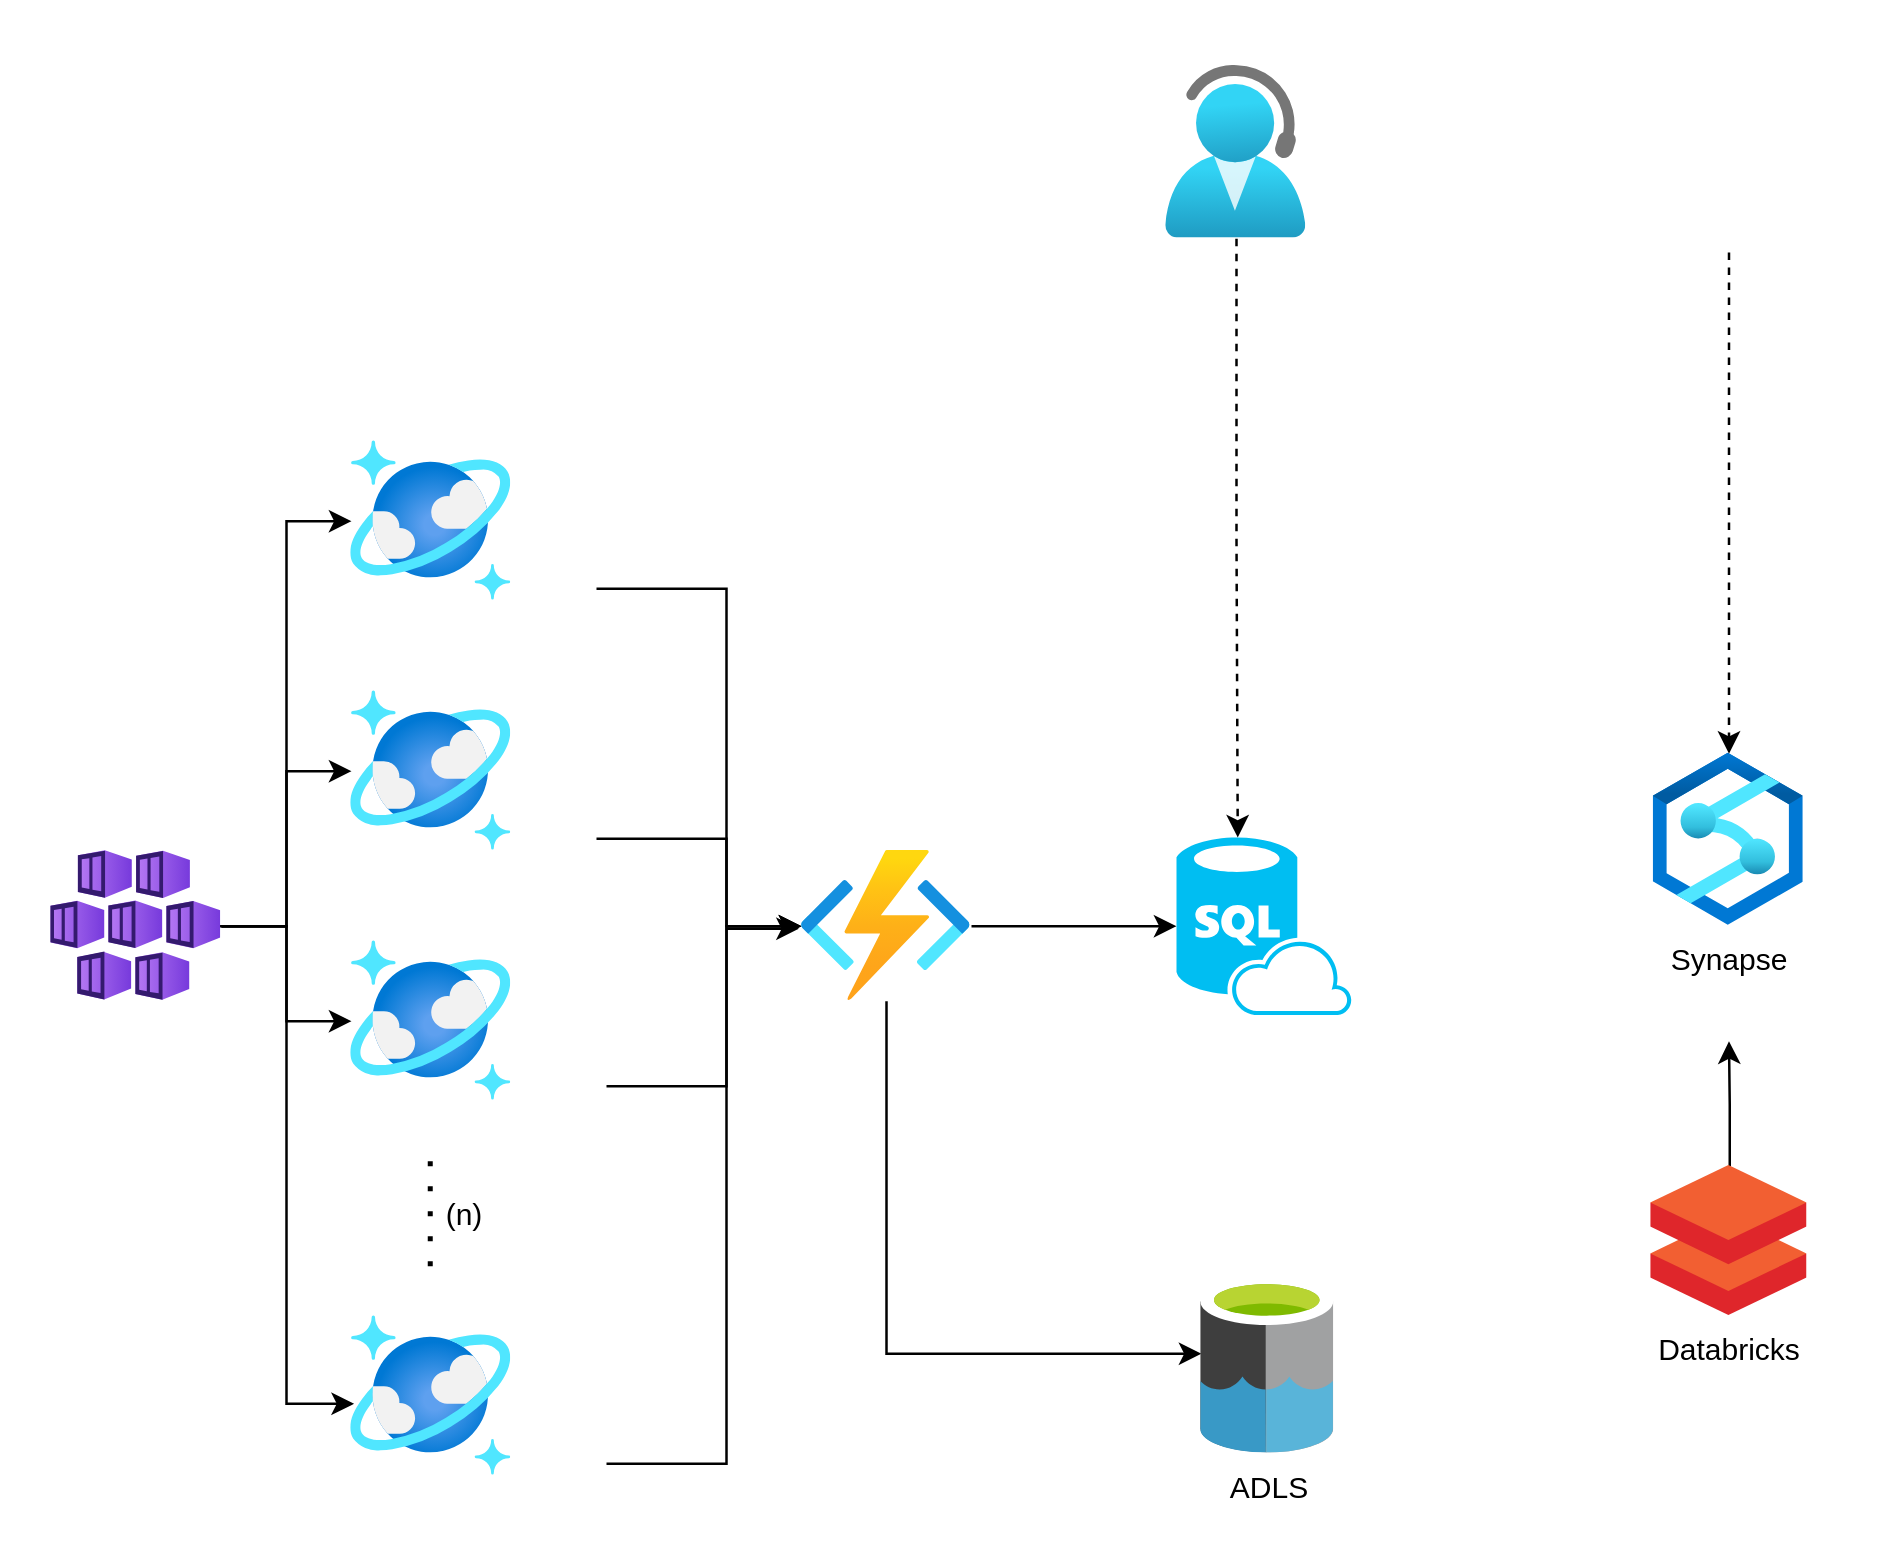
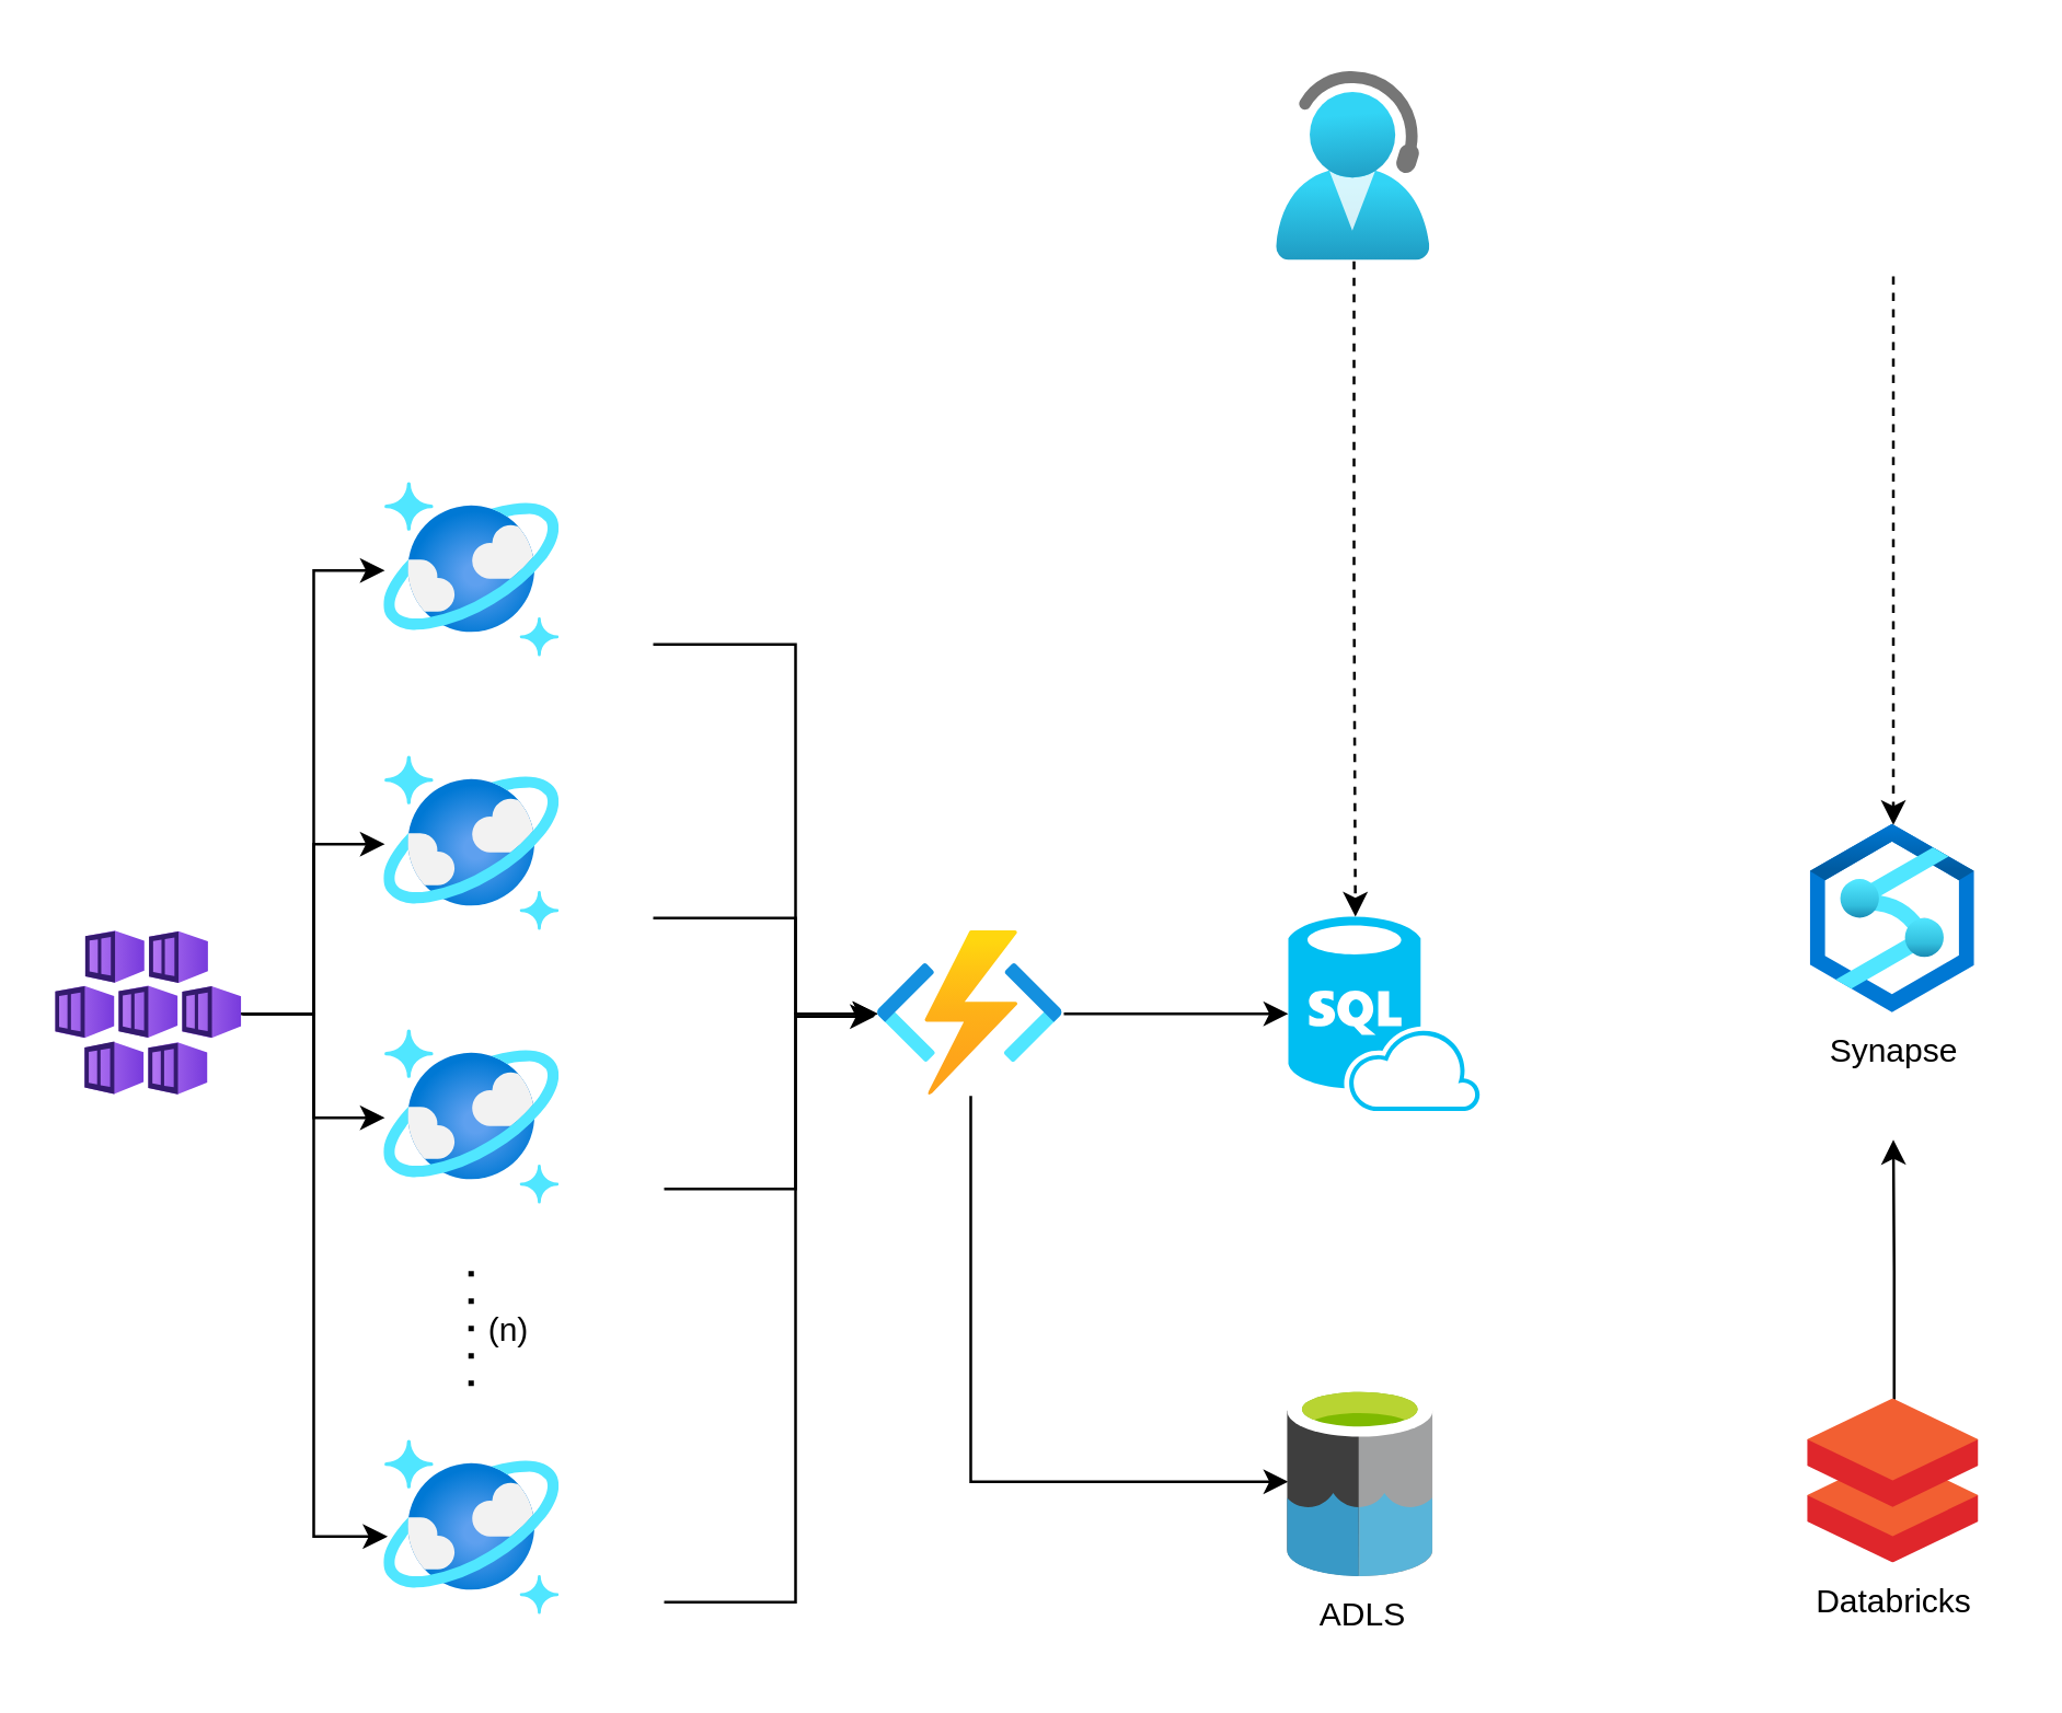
- <mxCell id="28" value="Databricks" style="aspect=fixed;html=1;points=[];align=center;image;fontSize=12;image=img/lib/mscae/Databricks.svg;" vertex="1" parent="1"><mxGeometry x="660" y="466" width="62.5" height="60" as="geometry" /></mxCell>
+ <mxCell id="28" value="Databricks" style="aspect=fixed;html=1;points=[];align=center;image;fontSize=12;image=img/lib/mscae/Databricks.svg;" vertex="1" parent="1"><mxGeometry x="660" y="511" width="62.5" height="60" as="geometry" /></mxCell>
- <mxCell id="24" value="ADLS" style="aspect=fixed;html=1;points=[];align=center;image;fontSize=12;image=img/lib/mscae/Data_Lake.svg;" parent="1" vertex="1"><mxGeometry x="480" y="511" width="53.2" height="70" as="geometry" /></mxCell>
+ <mxCell id="24" value="ADLS" style="aspect=fixed;html=1;points=[];align=center;image;fontSize=12;image=img/lib/mscae/Data_Lake.svg;" parent="1" vertex="1"><mxGeometry x="470" y="506" width="53.2" height="70" as="geometry" /></mxCell>
